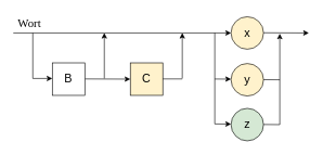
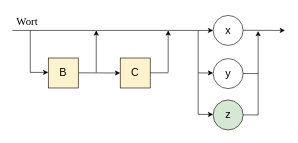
- <mxCell id="4" value="&lt;font style=&quot;font-size: 18px;&quot;&gt;x&lt;/font&gt;" style="ellipse;whiteSpace=wrap;html=1;aspect=fixed;fillColor=#fff2cc;" parent="1" vertex="1"><mxGeometry x="355" y="25" width="50" height="50" as="geometry" /></mxCell>
+ <mxCell id="4" value="&lt;font style=&quot;font-size: 18px;&quot;&gt;x&lt;/font&gt;" style="ellipse;whiteSpace=wrap;html=1;aspect=fixed;" parent="1" vertex="1"><mxGeometry x="355" y="25" width="50" height="50" as="geometry" /></mxCell>
- <mxCell id="7" value="&lt;font style=&quot;font-size: 18px;&quot;&gt;B&lt;/font&gt;" style="rounded=0;whiteSpace=wrap;html=1;" parent="1" vertex="1"><mxGeometry x="80" y="96" width="50" height="50" as="geometry" /></mxCell>
+ <mxCell id="7" value="&lt;font style=&quot;font-size: 18px;&quot;&gt;B&lt;/font&gt;" style="rounded=0;whiteSpace=wrap;html=1;fillColor=#fff2cc;" parent="1" vertex="1"><mxGeometry x="80" y="96" width="50" height="50" as="geometry" /></mxCell>
- <mxCell id="8" value="&lt;font style=&quot;font-size: 18px;&quot;&gt;y&lt;/font&gt;" style="ellipse;whiteSpace=wrap;html=1;aspect=fixed;fillColor=#fff2cc;" parent="1" vertex="1"><mxGeometry x="355" y="97" width="50" height="50" as="geometry" /></mxCell>
+ <mxCell id="8" value="&lt;font style=&quot;font-size: 18px;&quot;&gt;y&lt;/font&gt;" style="ellipse;whiteSpace=wrap;html=1;aspect=fixed;" parent="1" vertex="1"><mxGeometry x="355" y="97" width="50" height="50" as="geometry" /></mxCell>
